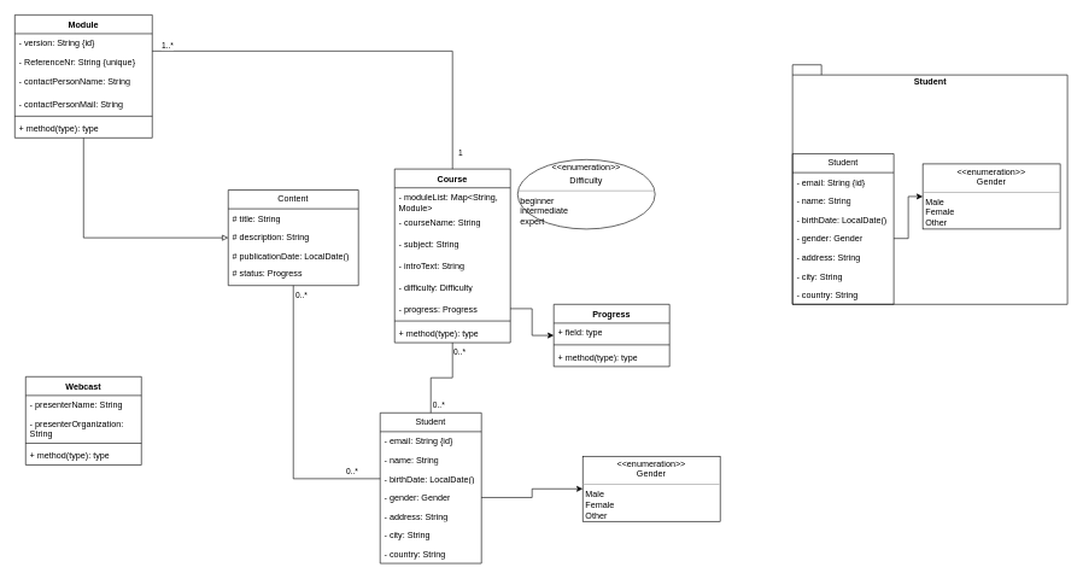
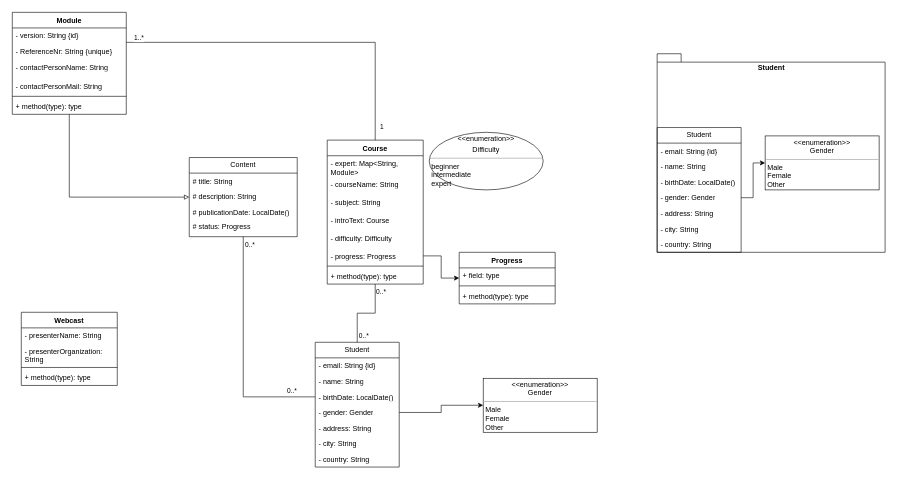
- <mxCell id="3" value="- moduleList: Map&amp;lt;String, Module&amp;gt;" style="text;strokeColor=none;fillColor=none;align=left;verticalAlign=top;spacingLeft=4;spacingRight=4;overflow=hidden;rotatable=0;points=[[0,0.5],[1,0.5]];portConstraint=eastwest;whiteSpace=wrap;html=1;" parent="2" vertex="1"><mxGeometry y="26" width="160" height="34" as="geometry" /></mxCell>
+ <mxCell id="3" value="- expert: Map&amp;lt;String, Module&amp;gt;" style="text;strokeColor=none;fillColor=none;align=left;verticalAlign=top;spacingLeft=4;spacingRight=4;overflow=hidden;rotatable=0;points=[[0,0.5],[1,0.5]];portConstraint=eastwest;whiteSpace=wrap;html=1;" parent="2" vertex="1"><mxGeometry y="26" width="160" height="34" as="geometry" /></mxCell>
- <mxCell id="6" value="- introText: String" style="text;strokeColor=none;fillColor=none;align=left;verticalAlign=top;spacingLeft=4;spacingRight=4;overflow=hidden;rotatable=0;points=[[0,0.5],[1,0.5]];portConstraint=eastwest;whiteSpace=wrap;html=1;" parent="2" vertex="1"><mxGeometry y="120" width="160" height="30" as="geometry" /></mxCell>
+ <mxCell id="6" value="- introText: Course" style="text;strokeColor=none;fillColor=none;align=left;verticalAlign=top;spacingLeft=4;spacingRight=4;overflow=hidden;rotatable=0;points=[[0,0.5],[1,0.5]];portConstraint=eastwest;whiteSpace=wrap;html=1;" parent="2" vertex="1"><mxGeometry y="120" width="160" height="30" as="geometry" /></mxCell>
